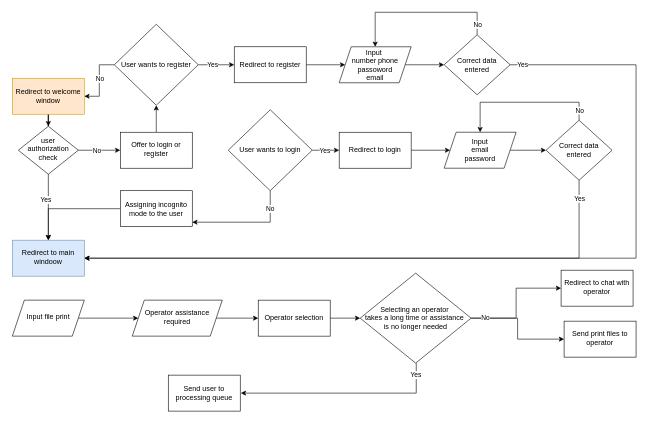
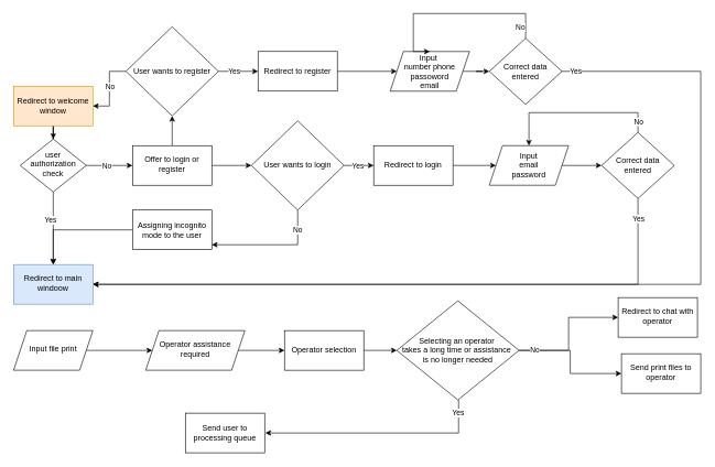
- <mxCell id="28" value="Input&amp;nbsp;&lt;br&gt;number phone&lt;div&gt;passoword&lt;/div&gt;&lt;div&gt;email&lt;/div&gt;" style="shape=parallelogram;perimeter=parallelogramPerimeter;whiteSpace=wrap;html=1;fixedSize=1;" vertex="1" parent="1"><mxGeometry x="565" y="77.5" width="120" height="60" as="geometry" /></mxCell>
+ <mxCell id="28" value="Input&amp;nbsp;&lt;br&gt;number phone&lt;div&gt;passoword&lt;/div&gt;&lt;div&gt;email&lt;/div&gt;" style="shape=parallelogram;perimeter=parallelogramPerimeter;whiteSpace=wrap;html=1;fixedSize=1;" vertex="1" parent="1"><mxGeometry x="590" y="77.5" width="120" height="60" as="geometry" /></mxCell>
+ <mxCell id="7" value="" style="edgeStyle=orthogonalEdgeStyle;rounded=0;orthogonalLoop=1;jettySize=auto;html=1;" edge="1" parent="1" source="9" target="15"><mxGeometry relative="1" as="geometry"><mxPoint x="420" y="250" as="targetPoint" /></mxGeometry></mxCell>
